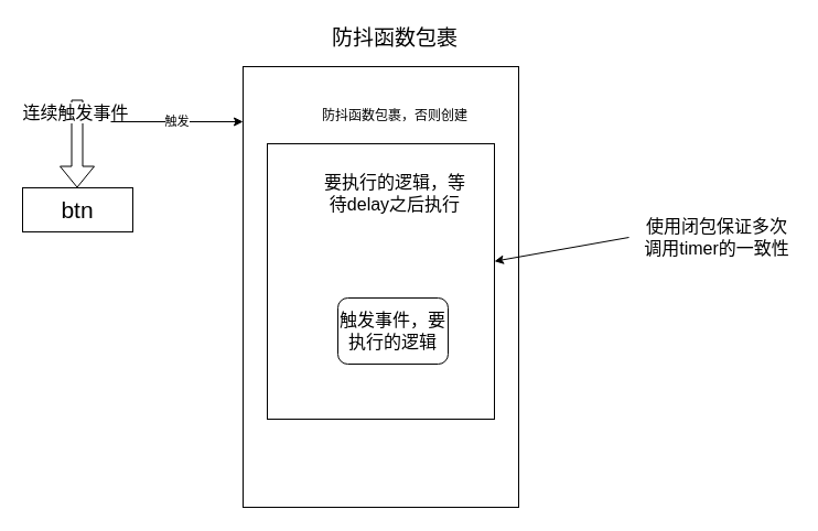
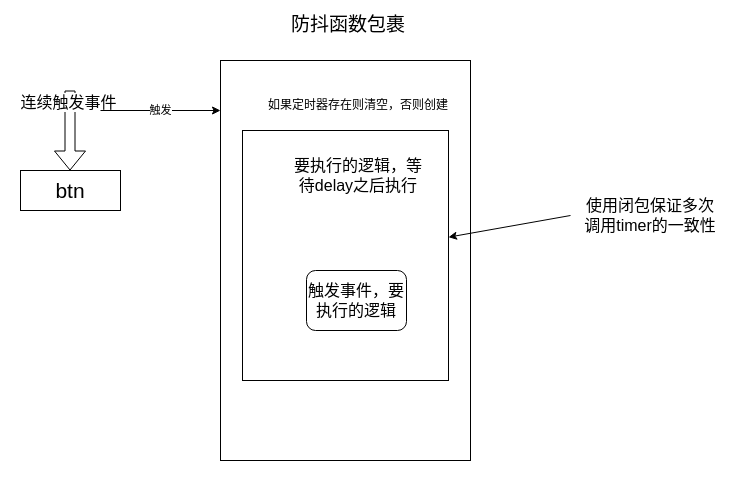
- <mxCell id="9" value="&lt;font style=&quot;font-size: 19px;&quot;&gt;防抖函数包裹&lt;/font&gt;" style="text;html=1;align=center;verticalAlign=middle;whiteSpace=wrap;rounded=0;" vertex="1" parent="1"><mxGeometry x="294" y="20" width="128" height="30" as="geometry" /></mxCell>
+ <mxCell id="9" value="&lt;font style=&quot;font-size: 19px;&quot;&gt;防抖函数包裹&lt;/font&gt;" style="text;html=1;align=center;verticalAlign=middle;whiteSpace=wrap;rounded=0;" vertex="1" parent="1"><mxGeometry x="284" y="10" width="128" height="30" as="geometry" /></mxCell>
- <mxCell id="12" value="防抖函数包裹，否则创建" style="text;html=1;align=center;verticalAlign=middle;whiteSpace=wrap;rounded=0;" vertex="1" parent="1"><mxGeometry x="259" y="70" width="198" height="70" as="geometry" /></mxCell>
+ <mxCell id="12" value="如果定时器存在则清空，否则创建" style="text;html=1;align=center;verticalAlign=middle;whiteSpace=wrap;rounded=0;" vertex="1" parent="1"><mxGeometry x="259" y="70" width="198" height="70" as="geometry" /></mxCell>
